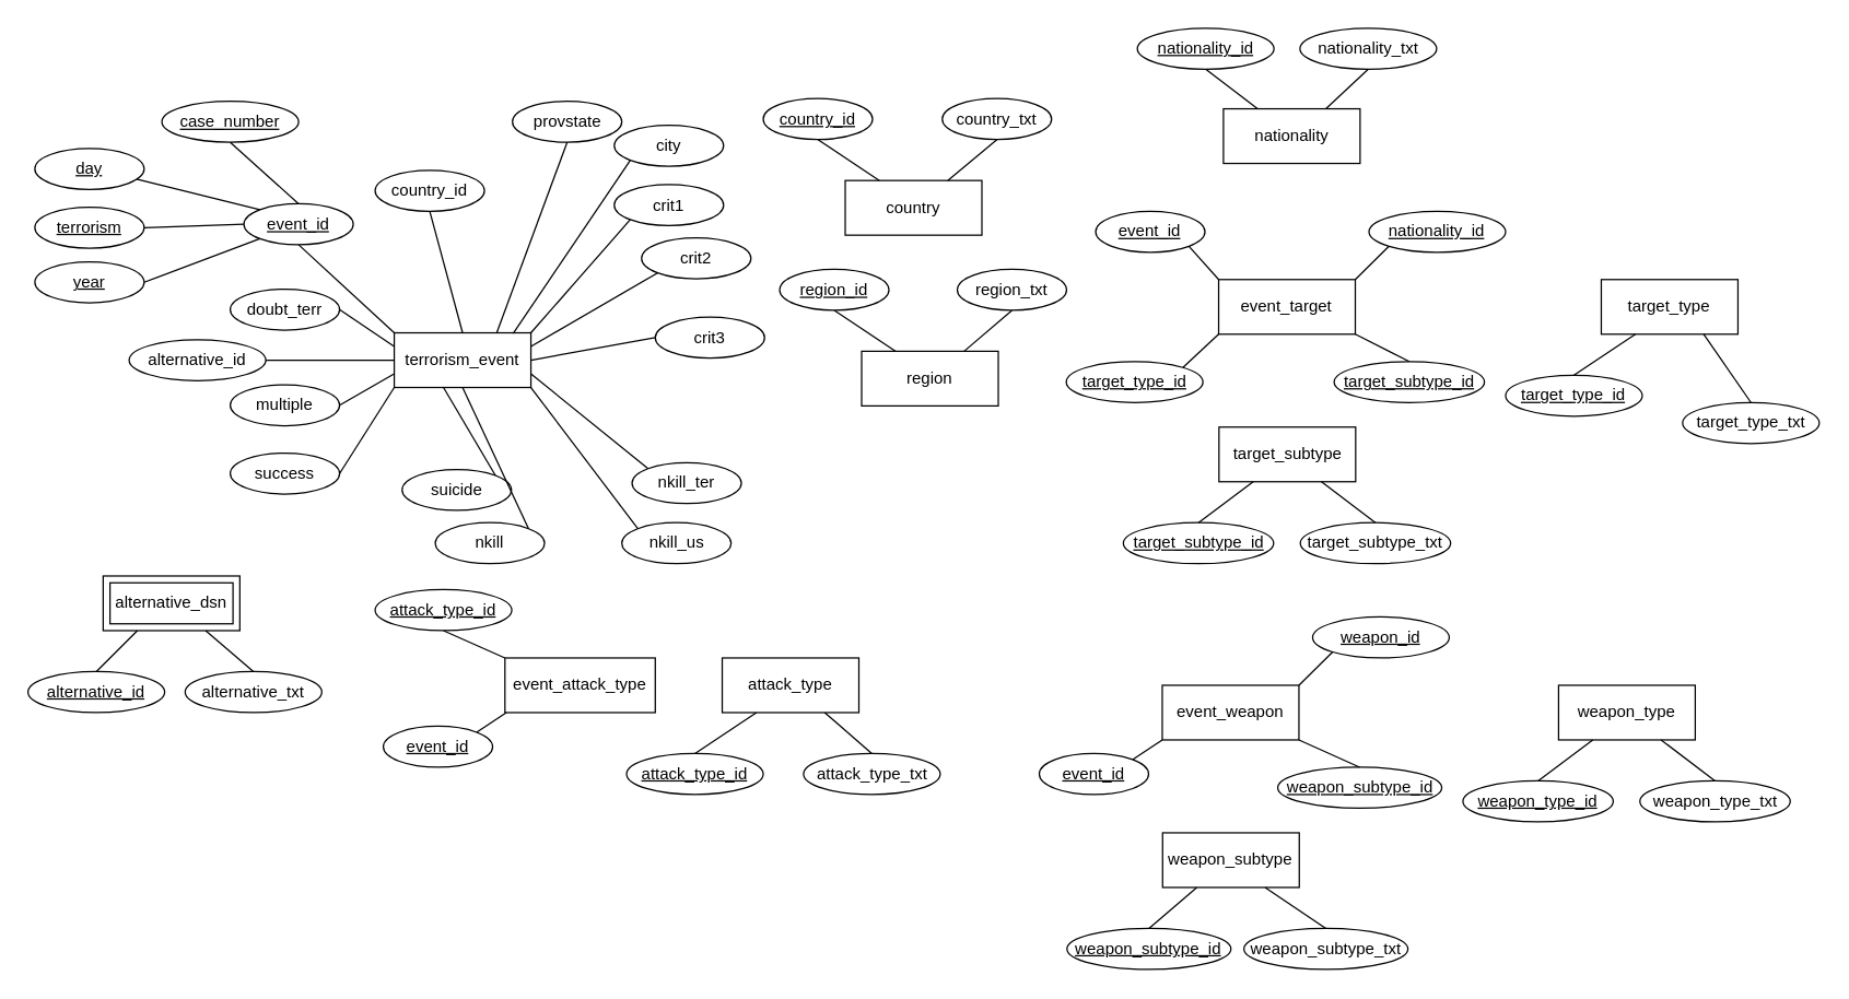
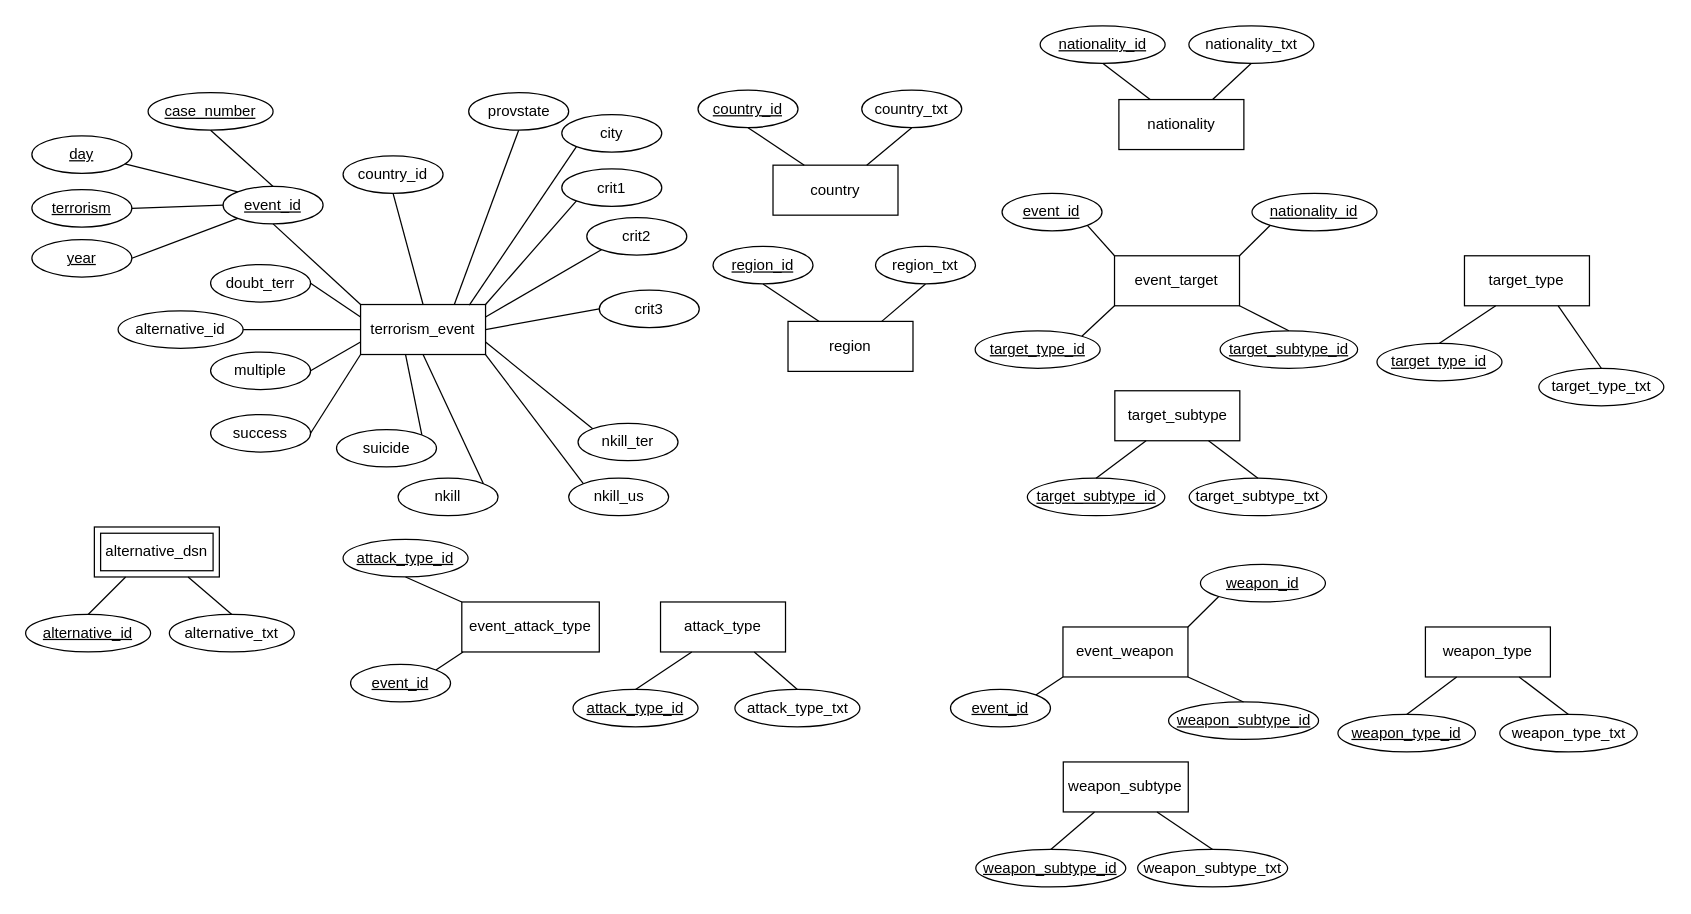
- <mxCell id="21" value="suicide" style="ellipse;whiteSpace=wrap;html=1;align=center;" parent="1" vertex="1"><mxGeometry x="293.75" y="343" width="80" height="30" as="geometry" /></mxCell>
+ <mxCell id="21" value="suicide" style="ellipse;whiteSpace=wrap;html=1;align=center;" parent="1" vertex="1"><mxGeometry x="268.75" y="343" width="80" height="30" as="geometry" /></mxCell>
